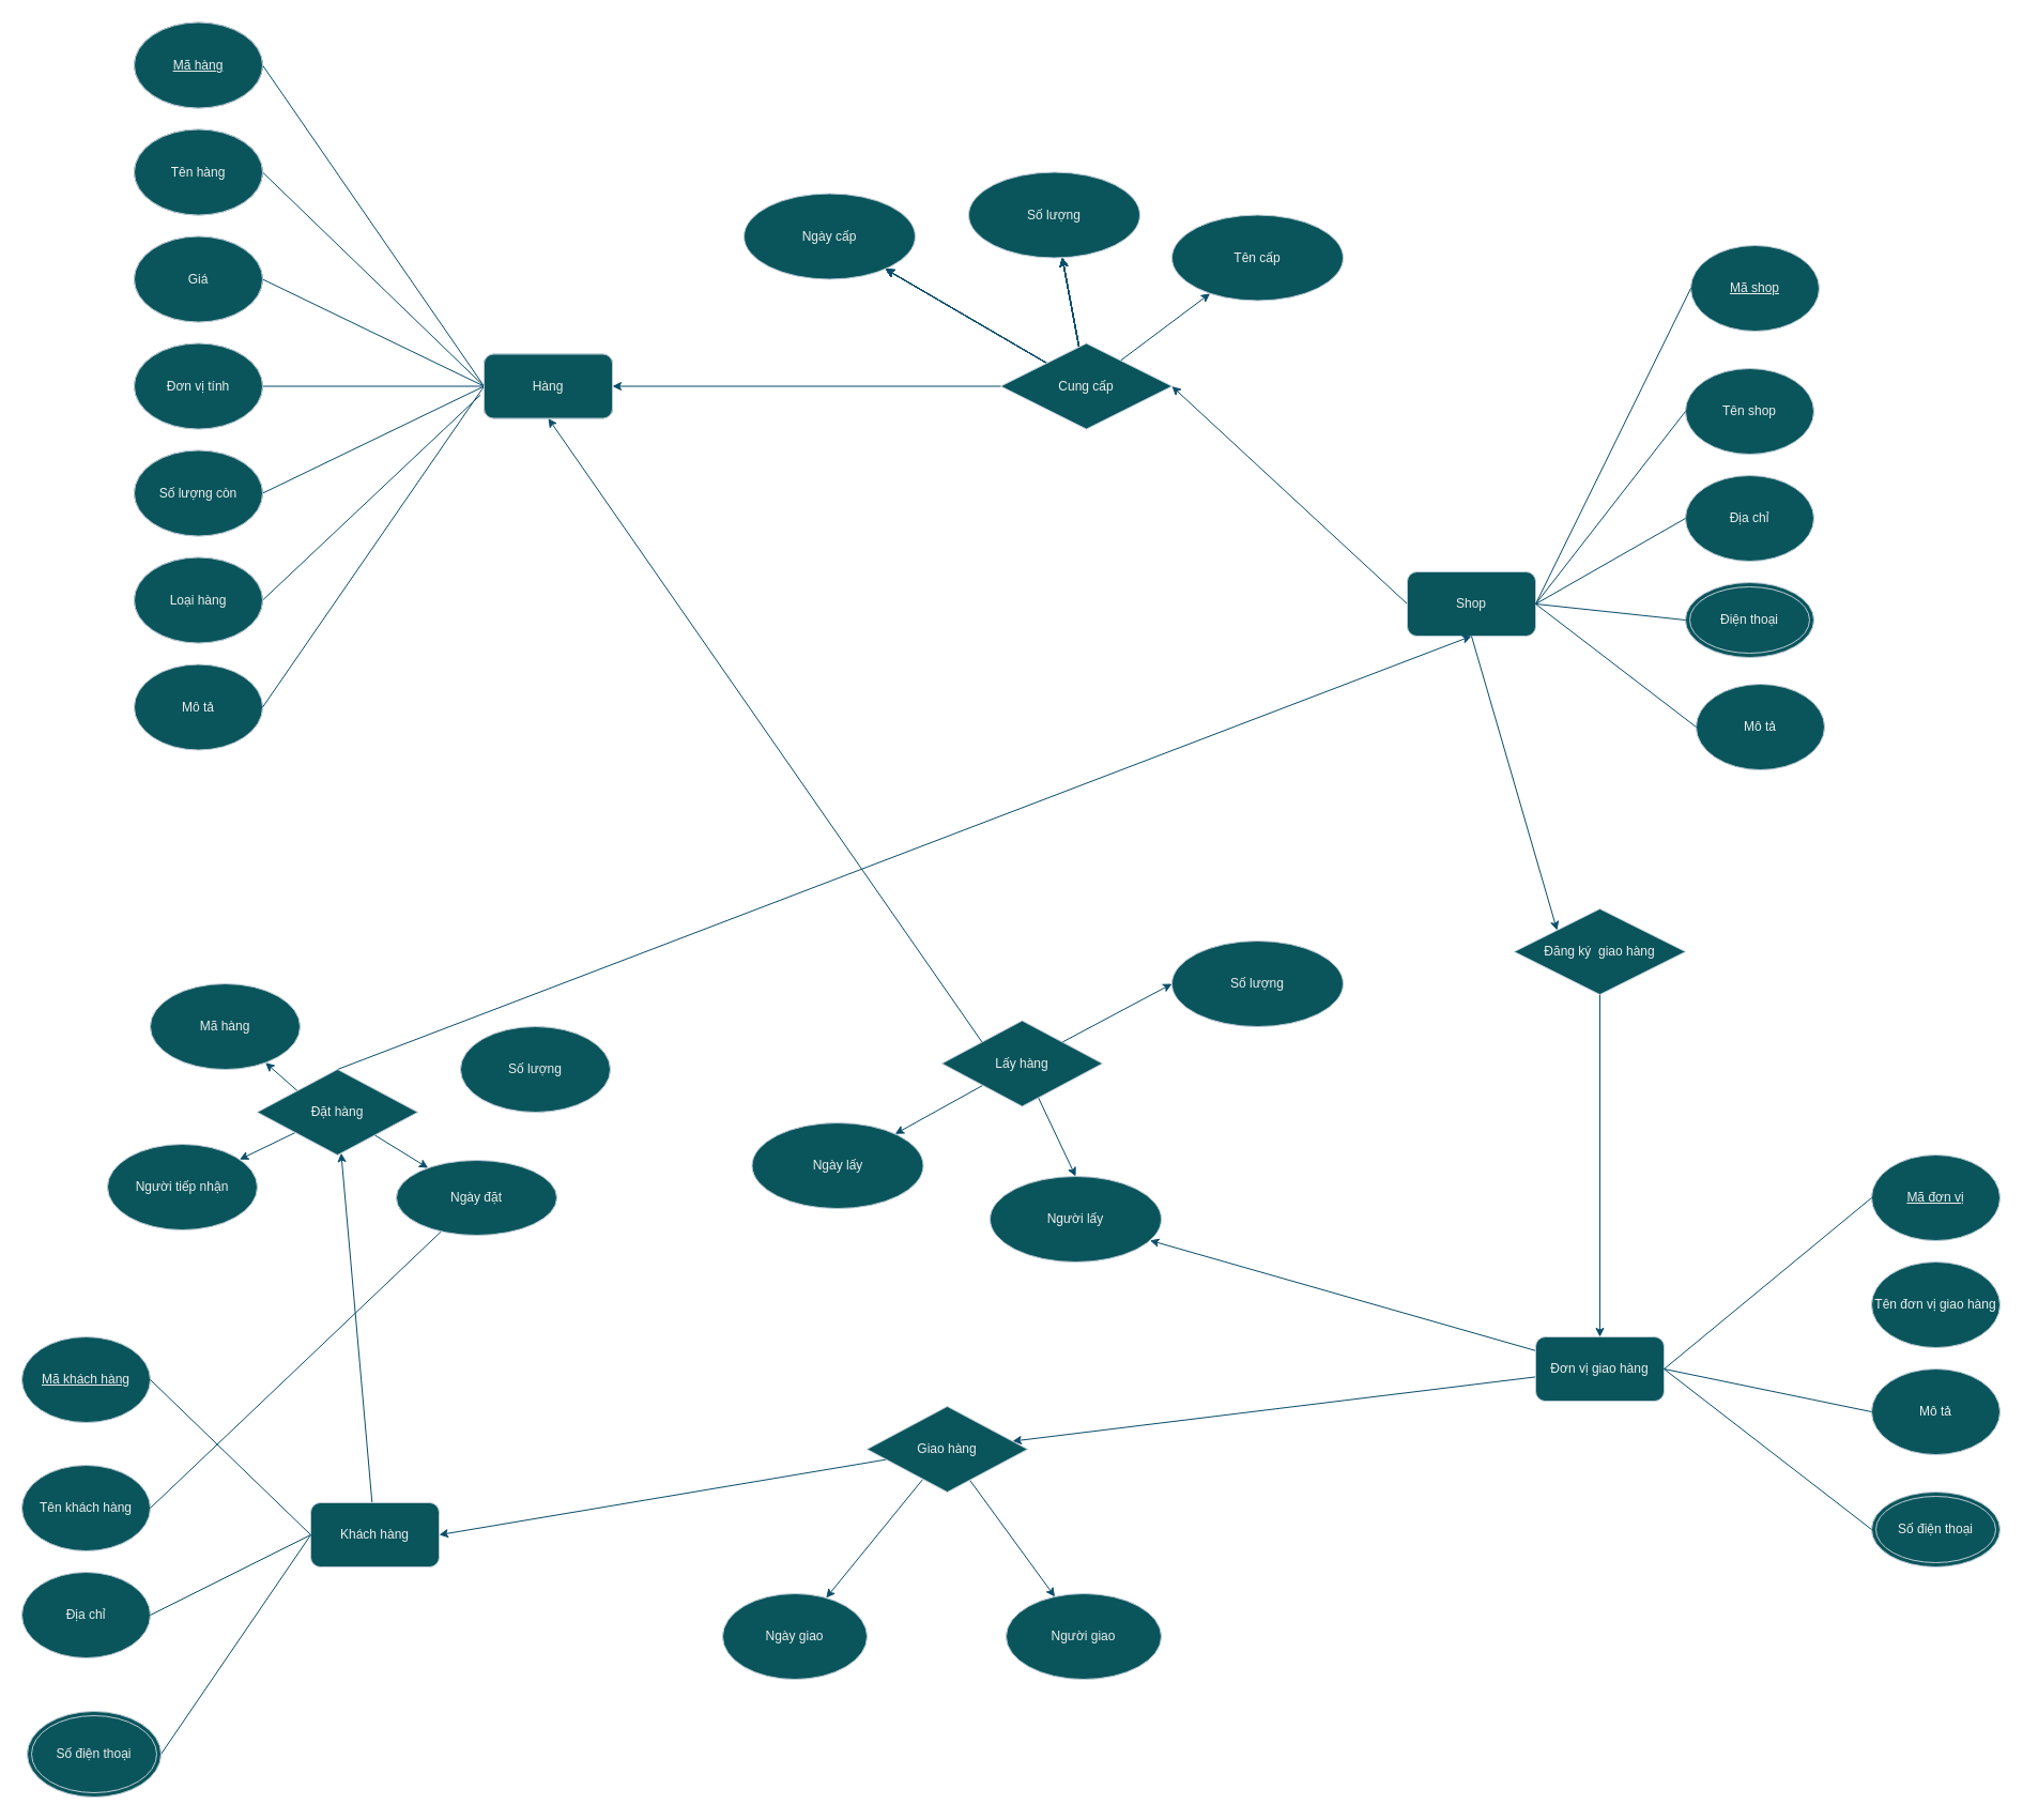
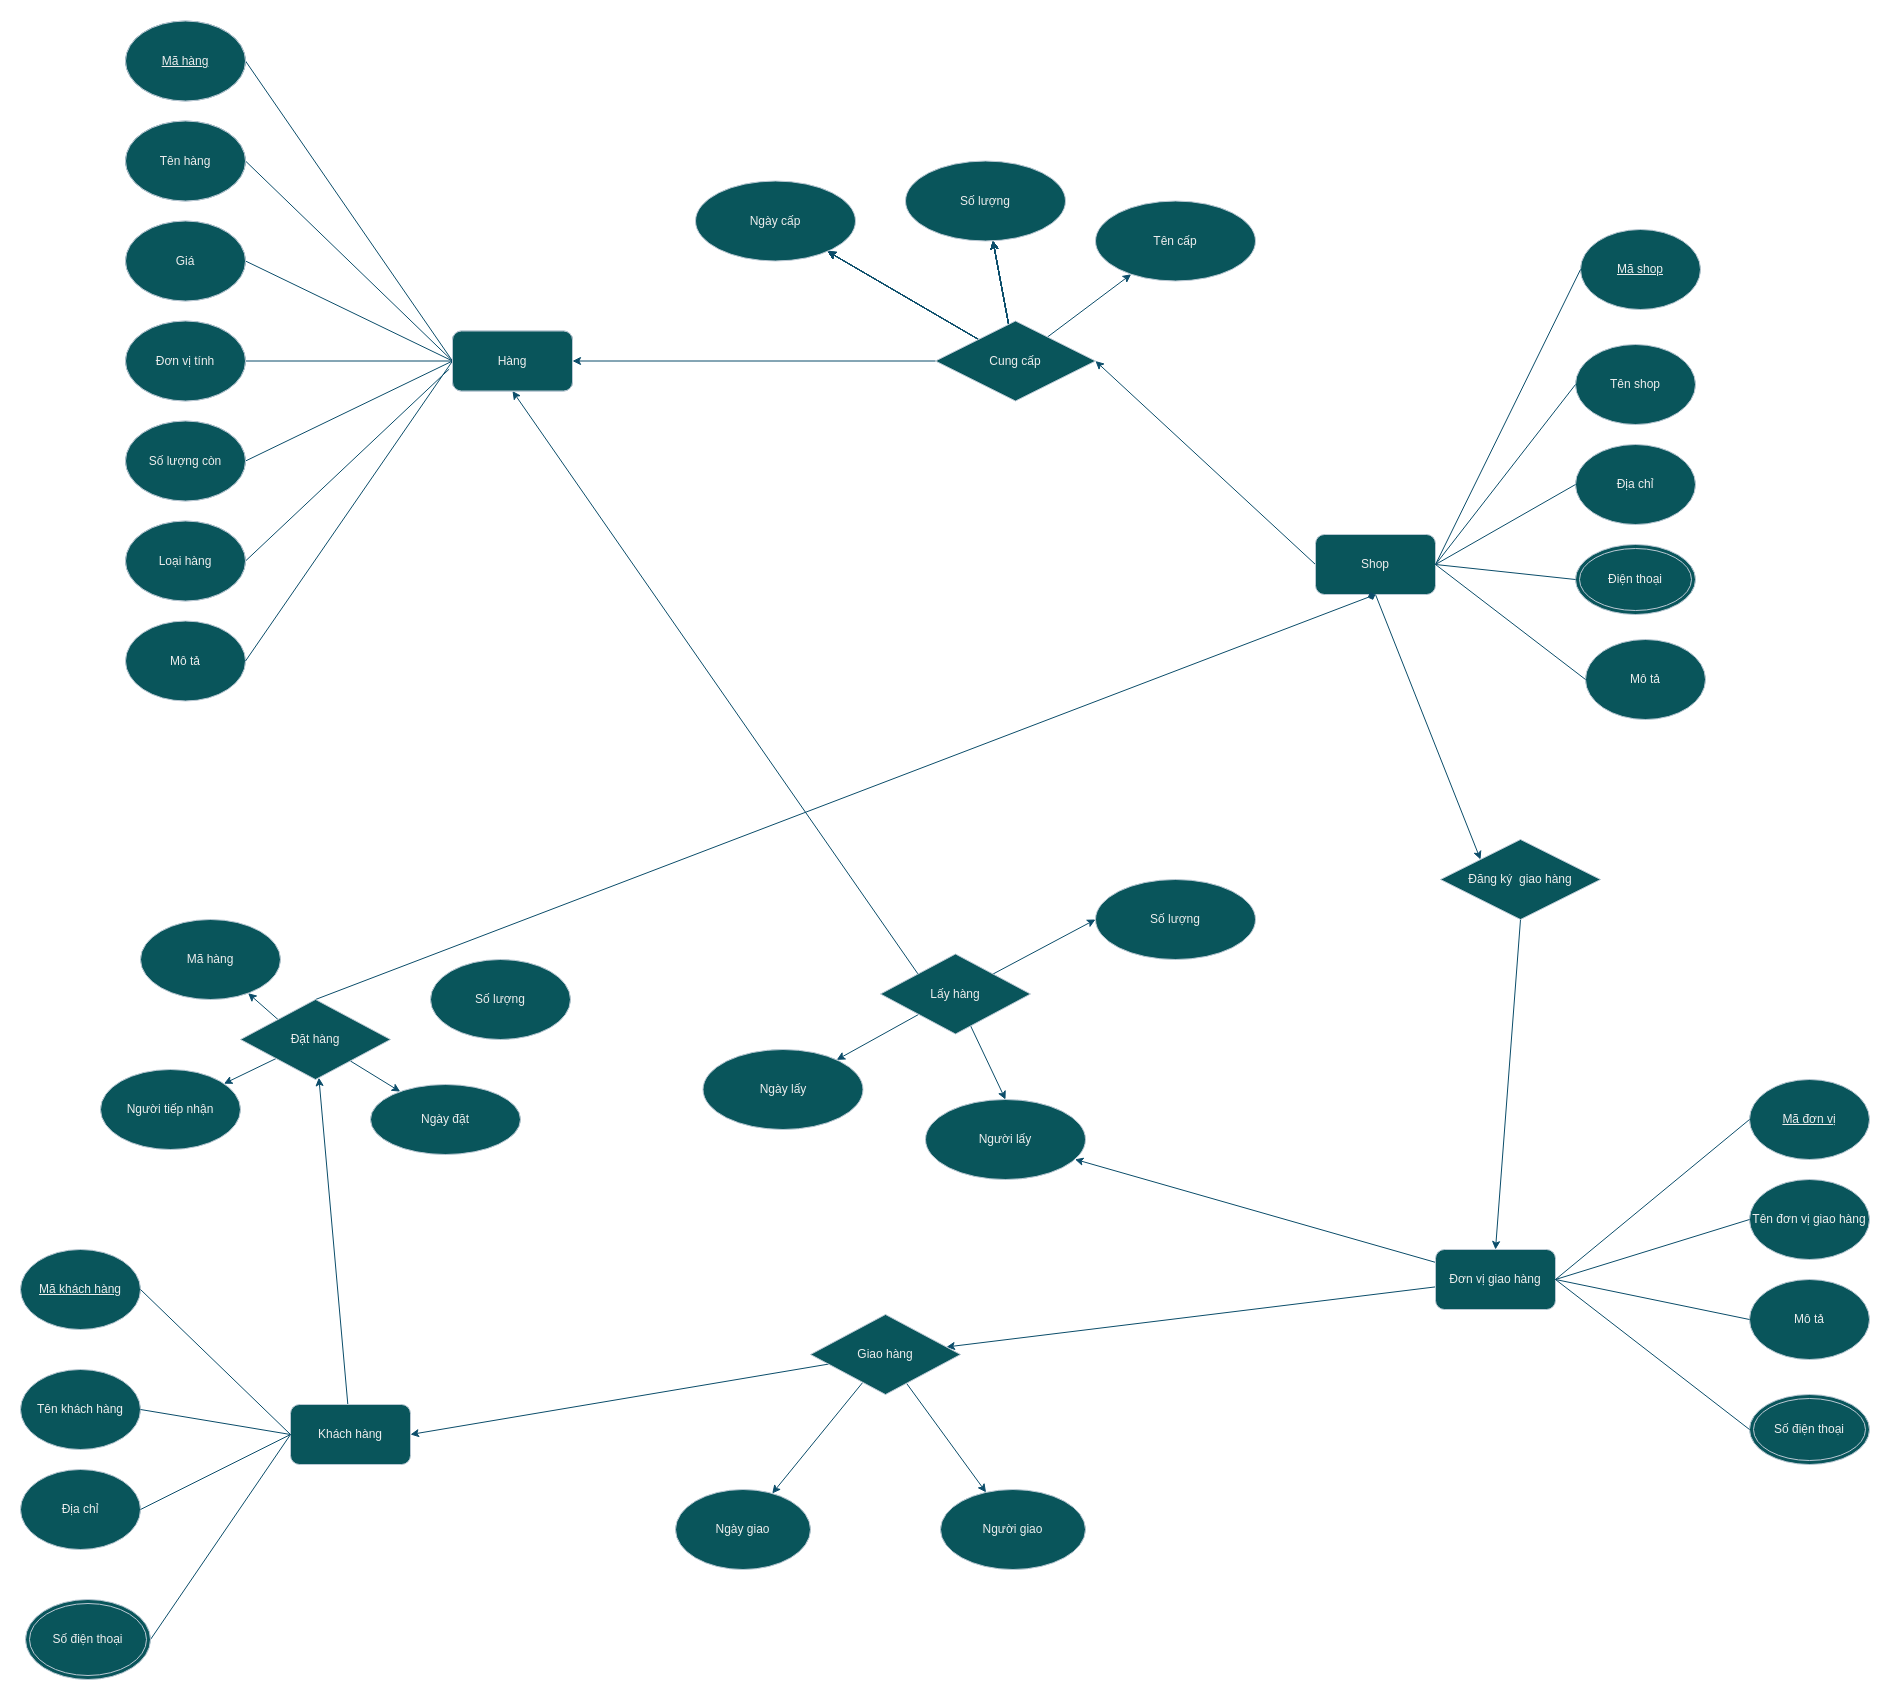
- <mxCell id="81" style="edgeStyle=none;rounded=0;orthogonalLoop=1;jettySize=auto;html=1;exitX=0.5;exitY=0;exitDx=0;exitDy=0;entryX=0.5;entryY=1;entryDx=0;entryDy=0;strokeColor=#0B4D6A;" edge="1" parent="1" source="83" target="7"><mxGeometry relative="1" as="geometry" /></mxCell>
+ <mxCell id="81" style="edgeStyle=none;rounded=0;orthogonalLoop=1;jettySize=auto;html=1;exitX=0.5;exitY=0;exitDx=0;exitDy=0;entryX=0.5;entryY=1;entryDx=0;entryDy=0;strokeColor=#0B4D6A;endArrow=diamond;" edge="1" parent="1" source="83" target="7"><mxGeometry relative="1" as="geometry" /></mxCell>
- <mxCell id="102" value="Đăng ký&amp;nbsp; giao hàng" style="rhombus;whiteSpace=wrap;html=1;fillColor=#09555B;strokeColor=#BAC8D3;fontColor=#EEEEEE;rounded=1;arcSize=0;" vertex="1" parent="1"><mxGeometry x="1415" y="849" width="160" height="80" as="geometry" /></mxCell>
+ <mxCell id="102" value="Đăng ký&amp;nbsp; giao hàng" style="rhombus;whiteSpace=wrap;html=1;fillColor=#09555B;strokeColor=#BAC8D3;fontColor=#EEEEEE;rounded=1;arcSize=0;" vertex="1" parent="1"><mxGeometry x="1440" y="839" width="160" height="80" as="geometry" /></mxCell>
+ <mxCell id="21" value="" style="endArrow=none;html=1;rounded=0;strokeColor=#0B4D6A;entryX=0;entryY=0.5;entryDx=0;entryDy=0;exitX=1;exitY=0.5;exitDx=0;exitDy=0;" edge="1" parent="1" source="19" target="16"><mxGeometry width="50" height="50" relative="1" as="geometry"><mxPoint x="1135" y="1039" as="sourcePoint" /><mxPoint x="1185" y="989" as="targetPoint" /></mxGeometry></mxCell>
- <mxCell id="44" value="" style="endArrow=none;html=1;rounded=0;strokeColor=#0B4D6A;exitX=1;exitY=0.5;exitDx=0;exitDy=0;" edge="1" parent="1" source="41" target="94"><mxGeometry width="50" height="50" relative="1" as="geometry"><mxPoint x="150" y="1319" as="sourcePoint" /><mxPoint x="290" y="1539" as="targetPoint" /></mxGeometry></mxCell>
+ <mxCell id="44" value="" style="endArrow=none;html=1;rounded=0;strokeColor=#0B4D6A;entryX=0;entryY=0.5;entryDx=0;entryDy=0;exitX=1;exitY=0.5;exitDx=0;exitDy=0;" edge="1" parent="1" source="41" target="39"><mxGeometry width="50" height="50" relative="1" as="geometry"><mxPoint x="150" y="1319" as="sourcePoint" /><mxPoint x="290" y="1539" as="targetPoint" /></mxGeometry></mxCell>
